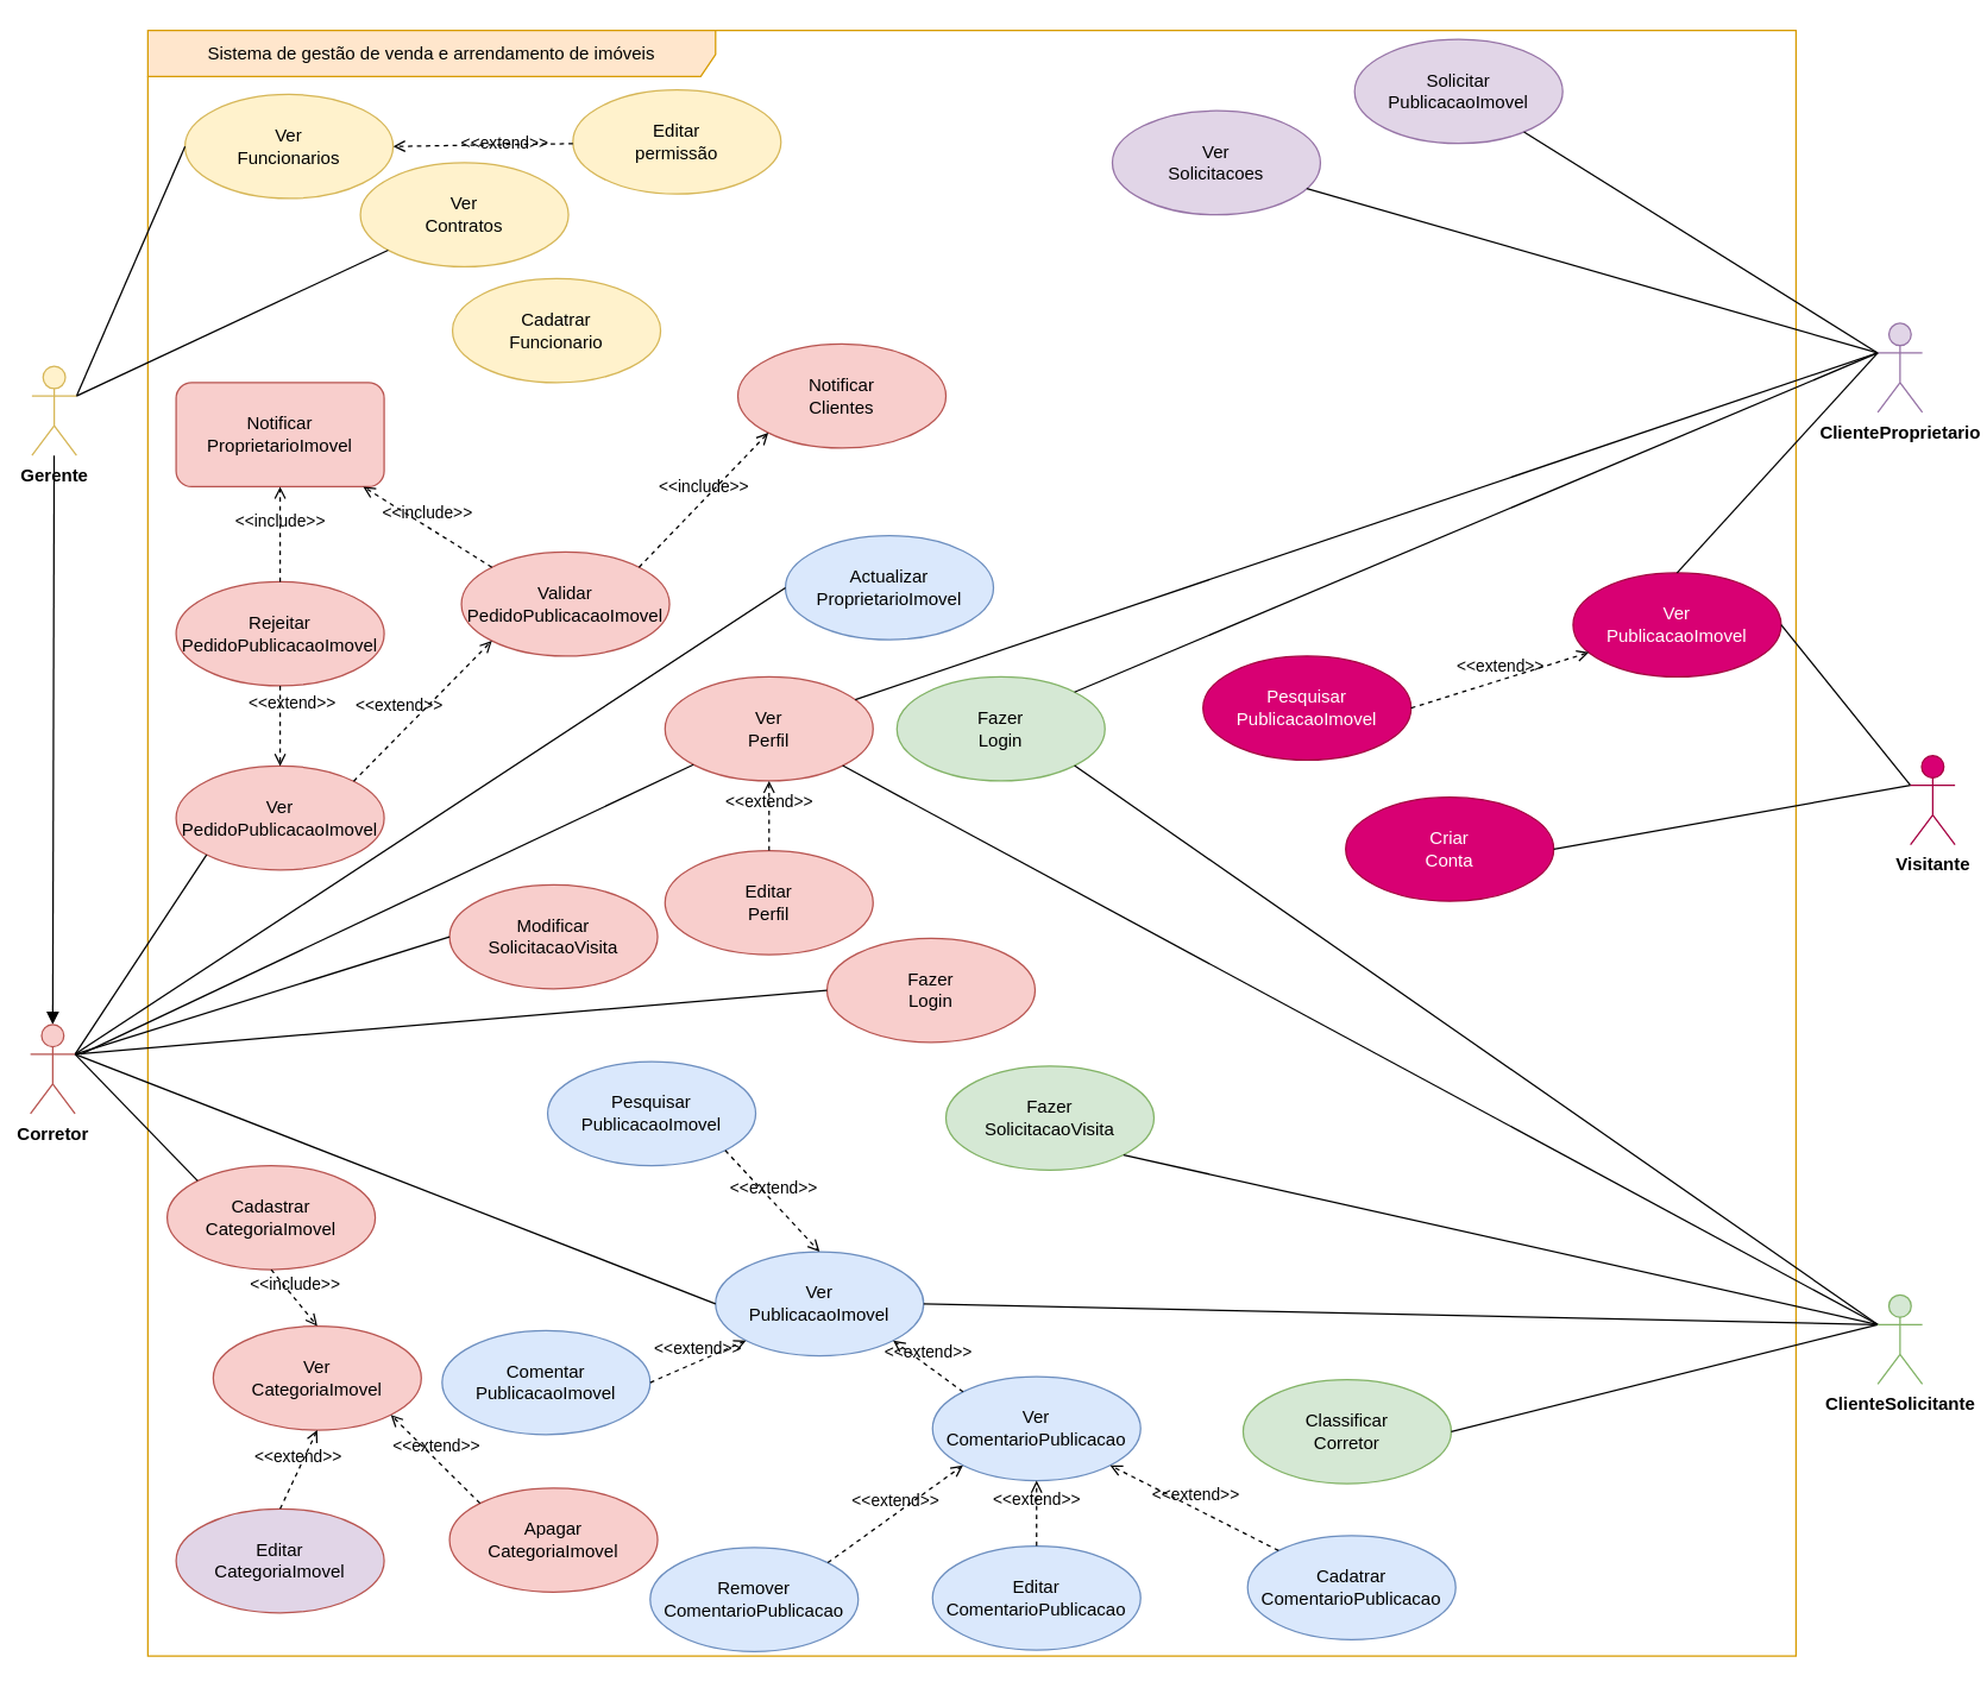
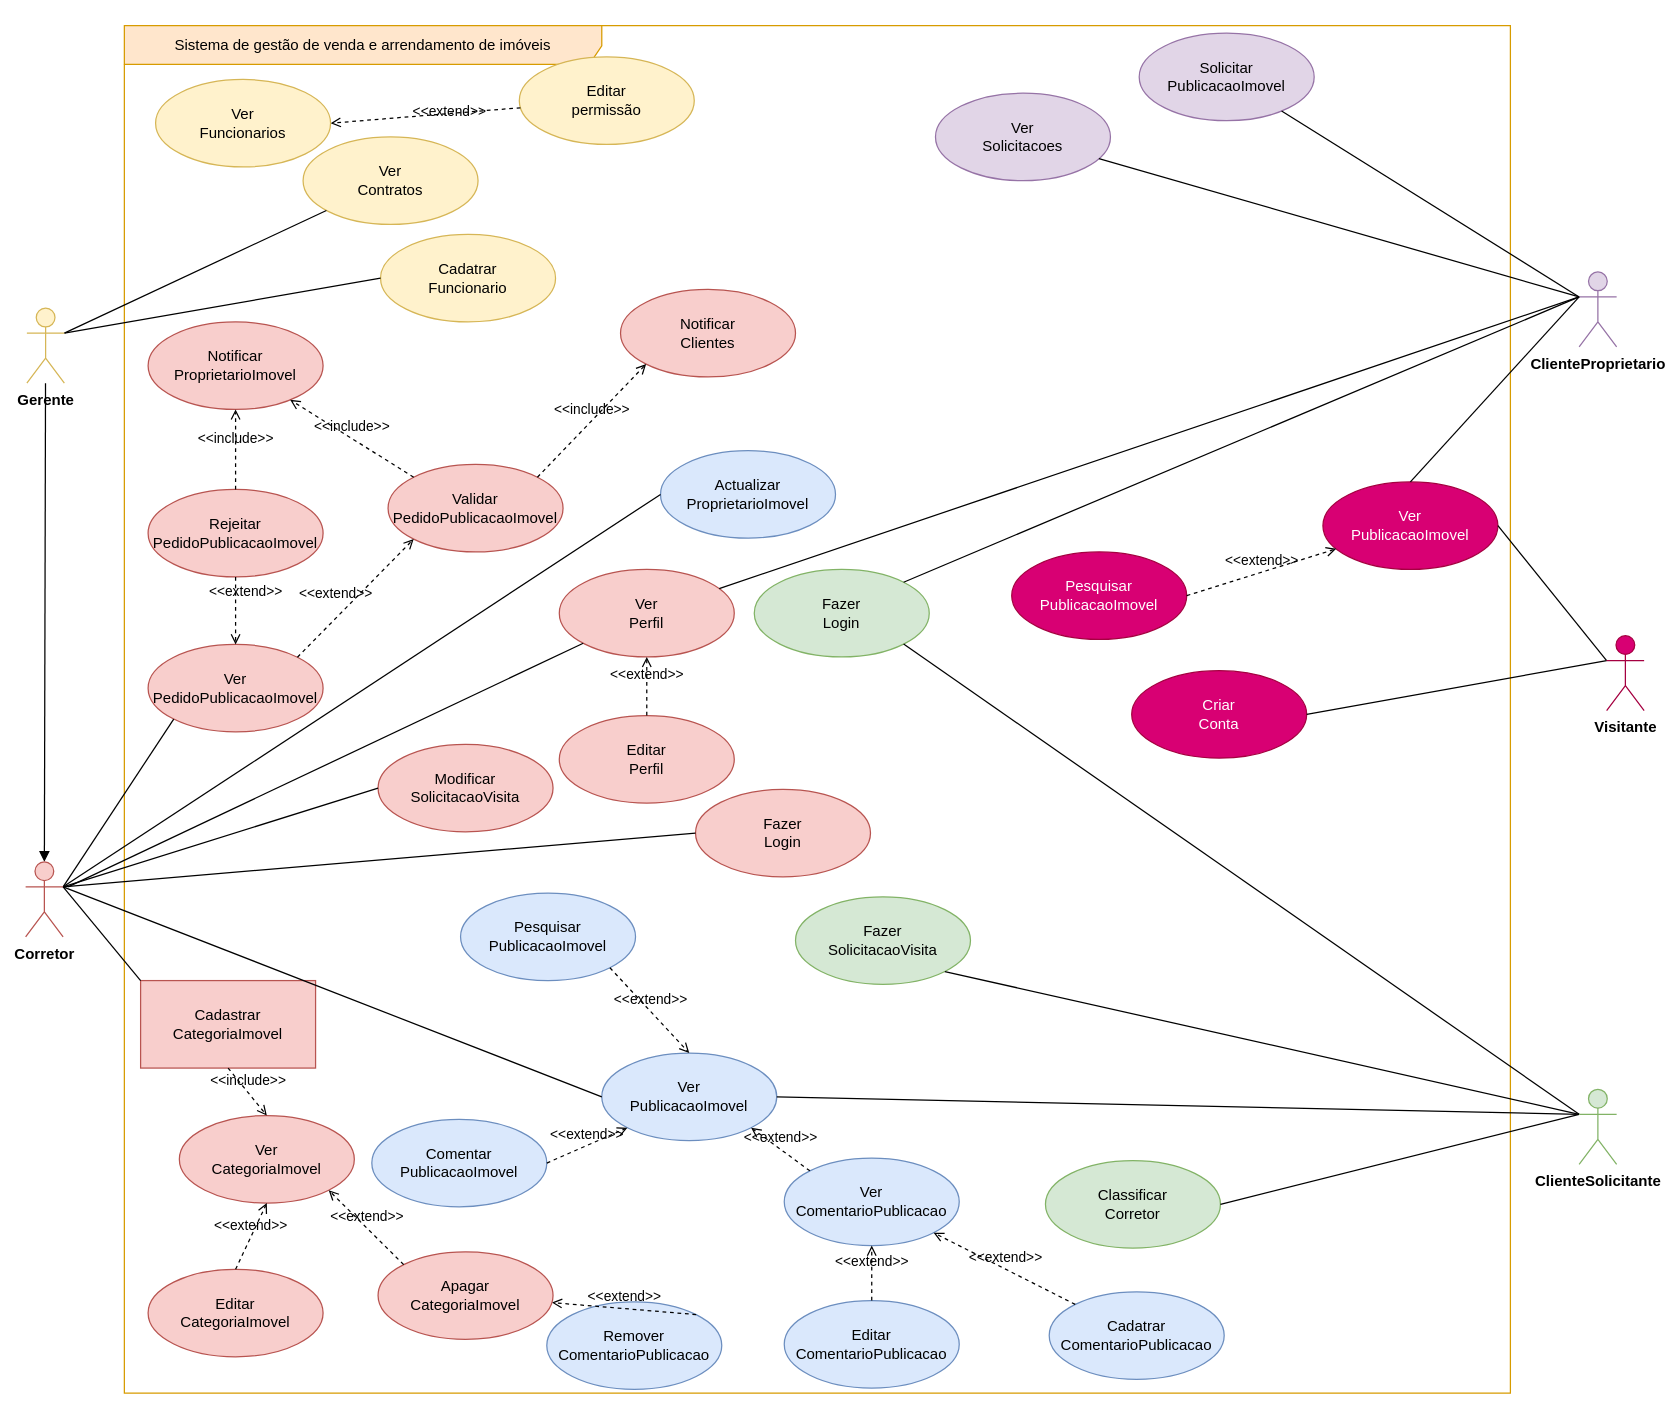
- <mxCell id="23" value="Editar&lt;div&gt;permissão&lt;/div&gt;" style="ellipse;whiteSpace=wrap;html=1;fillColor=#fff2cc;strokeColor=#d6b656;" parent="2" vertex="1"><mxGeometry x="286" y="40" width="140" height="70" as="geometry" /></mxCell>
+ <mxCell id="23" value="Editar&lt;div&gt;permissão&lt;/div&gt;" style="ellipse;whiteSpace=wrap;html=1;fillColor=#fff2cc;strokeColor=#d6b656;" parent="2" vertex="1"><mxGeometry x="316" y="25" width="140" height="70" as="geometry" /></mxCell>
- <mxCell id="56" style="rounded=0;orthogonalLoop=1;jettySize=auto;html=1;entryX=0;entryY=0.5;entryDx=0;entryDy=0;exitX=1;exitY=0.333;exitDx=0;exitDy=0;exitPerimeter=0;endArrow=none;endFill=0;" parent="1" source="57" target="29" edge="1"><mxGeometry relative="1" as="geometry" /></mxCell>
+ <mxCell id="53" style="rounded=0;orthogonalLoop=1;jettySize=auto;html=1;entryX=0;entryY=0.5;entryDx=0;entryDy=0;endArrow=none;endFill=0;exitX=1;exitY=0.333;exitDx=0;exitDy=0;exitPerimeter=0;" parent="1" source="57" target="4" edge="1"><mxGeometry relative="1" as="geometry" /></mxCell>
- <mxCell id="9" value="&lt;span&gt;Notificar&lt;/span&gt;&lt;div&gt;&lt;span&gt;ProprietarioImovel&lt;/span&gt;&lt;/div&gt;" style="whiteSpace=wrap;html=1;fillColor=#f8cecc;strokeColor=#b85450;fontStyle=0;rounded=1;" parent="2" vertex="1"><mxGeometry x="19" y="237" width="140" height="70" as="geometry" /></mxCell>
+ <mxCell id="9" value="&lt;span&gt;Notificar&lt;/span&gt;&lt;div&gt;&lt;span&gt;ProprietarioImovel&lt;/span&gt;&lt;/div&gt;" style="ellipse;whiteSpace=wrap;html=1;fillColor=#f8cecc;strokeColor=#b85450;fontStyle=0" parent="2" vertex="1"><mxGeometry x="19" y="237" width="140" height="70" as="geometry" /></mxCell>
- <mxCell id="71" style="rounded=0;orthogonalLoop=1;jettySize=auto;html=1;entryX=1;entryY=1;entryDx=0;entryDy=0;endArrow=none;endFill=0;exitX=0;exitY=0.333;exitDx=0;exitDy=0;exitPerimeter=0;" parent="1" source="72" target="26" edge="1"><mxGeometry relative="1" as="geometry" /></mxCell>
- <mxCell id="17" value="&lt;span&gt;Cadastrar&lt;/span&gt;&lt;div&gt;&lt;span&gt;CategoriaImovel&lt;/span&gt;&lt;/div&gt;" style="ellipse;whiteSpace=wrap;html=1;fillColor=#f8cecc;strokeColor=#b85450;fontStyle=0" parent="2" vertex="1"><mxGeometry x="13" y="764" width="140" height="70" as="geometry" /></mxCell>
+ <mxCell id="17" value="&lt;span&gt;Cadastrar&lt;/span&gt;&lt;div&gt;&lt;span&gt;CategoriaImovel&lt;/span&gt;&lt;/div&gt;" style="whiteSpace=wrap;html=1;fillColor=#f8cecc;strokeColor=#b85450;fontStyle=0;rounded=0;" parent="2" vertex="1"><mxGeometry x="13" y="764" width="140" height="70" as="geometry" /></mxCell>
- <mxCell id="30" value="&amp;lt;&amp;lt;extend&amp;gt;&amp;gt;" style="html=1;verticalAlign=bottom;labelBackgroundColor=none;endArrow=open;endFill=0;dashed=1;rounded=0;entryX=0;entryY=1;entryDx=0;entryDy=0;exitX=1;exitY=0;exitDx=0;exitDy=0;" parent="2" source="13" target="8" edge="1"><mxGeometry width="160" relative="1" as="geometry"><mxPoint x="295" y="905" as="sourcePoint" /><mxPoint x="322" y="974" as="targetPoint" /></mxGeometry></mxCell>
+ <mxCell id="30" value="&amp;lt;&amp;lt;extend&amp;gt;&amp;gt;" style="html=1;verticalAlign=bottom;labelBackgroundColor=none;endArrow=open;endFill=0;dashed=1;rounded=0;exitX=1;exitY=0;exitDx=0;exitDy=0;" parent="2" source="13" target="38" edge="1"><mxGeometry width="160" relative="1" as="geometry"><mxPoint x="295" y="905" as="sourcePoint" /><mxPoint x="322" y="974" as="targetPoint" /></mxGeometry></mxCell>
- <mxCell id="36" value="&lt;span&gt;Editar&lt;/span&gt;&lt;div&gt;&lt;span&gt;CategoriaImovel&lt;/span&gt;&lt;/div&gt;" style="ellipse;whiteSpace=wrap;html=1;fillColor=#e1d5e7;strokeColor=#b85450;fontStyle=0;" parent="2" vertex="1"><mxGeometry x="19" y="995" width="140" height="70" as="geometry" /></mxCell>
+ <mxCell id="36" value="&lt;span&gt;Editar&lt;/span&gt;&lt;div&gt;&lt;span&gt;CategoriaImovel&lt;/span&gt;&lt;/div&gt;" style="ellipse;whiteSpace=wrap;html=1;fillColor=#f8cecc;strokeColor=#b85450;fontStyle=0" parent="2" vertex="1"><mxGeometry x="19" y="995" width="140" height="70" as="geometry" /></mxCell>
